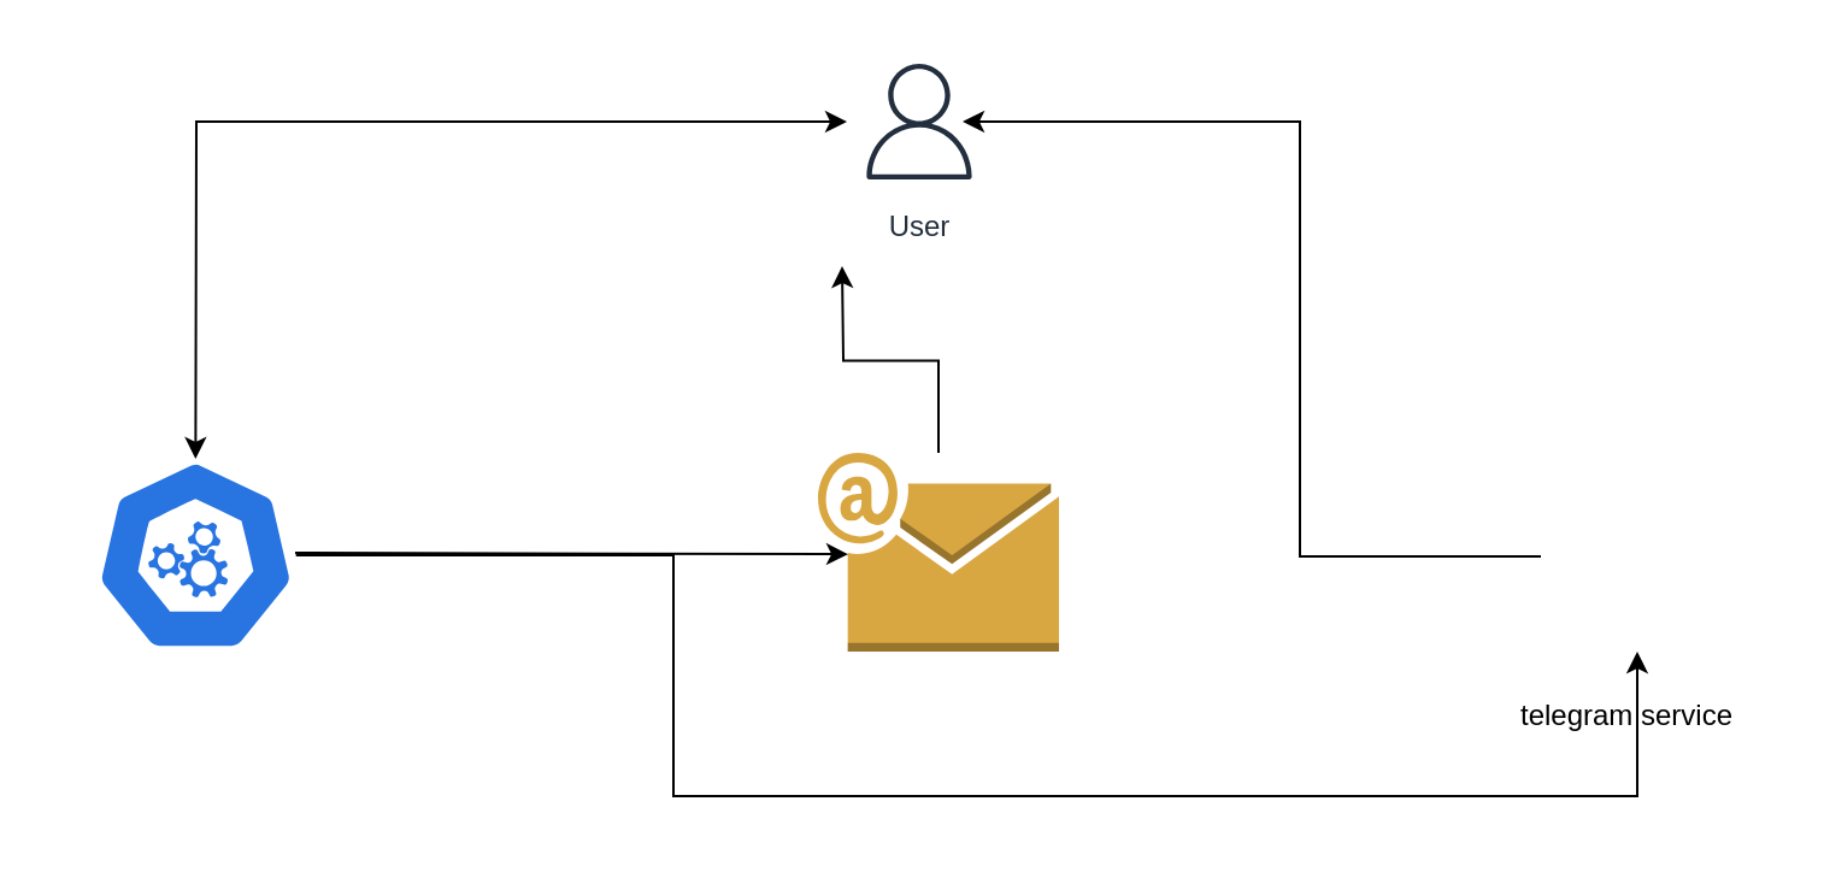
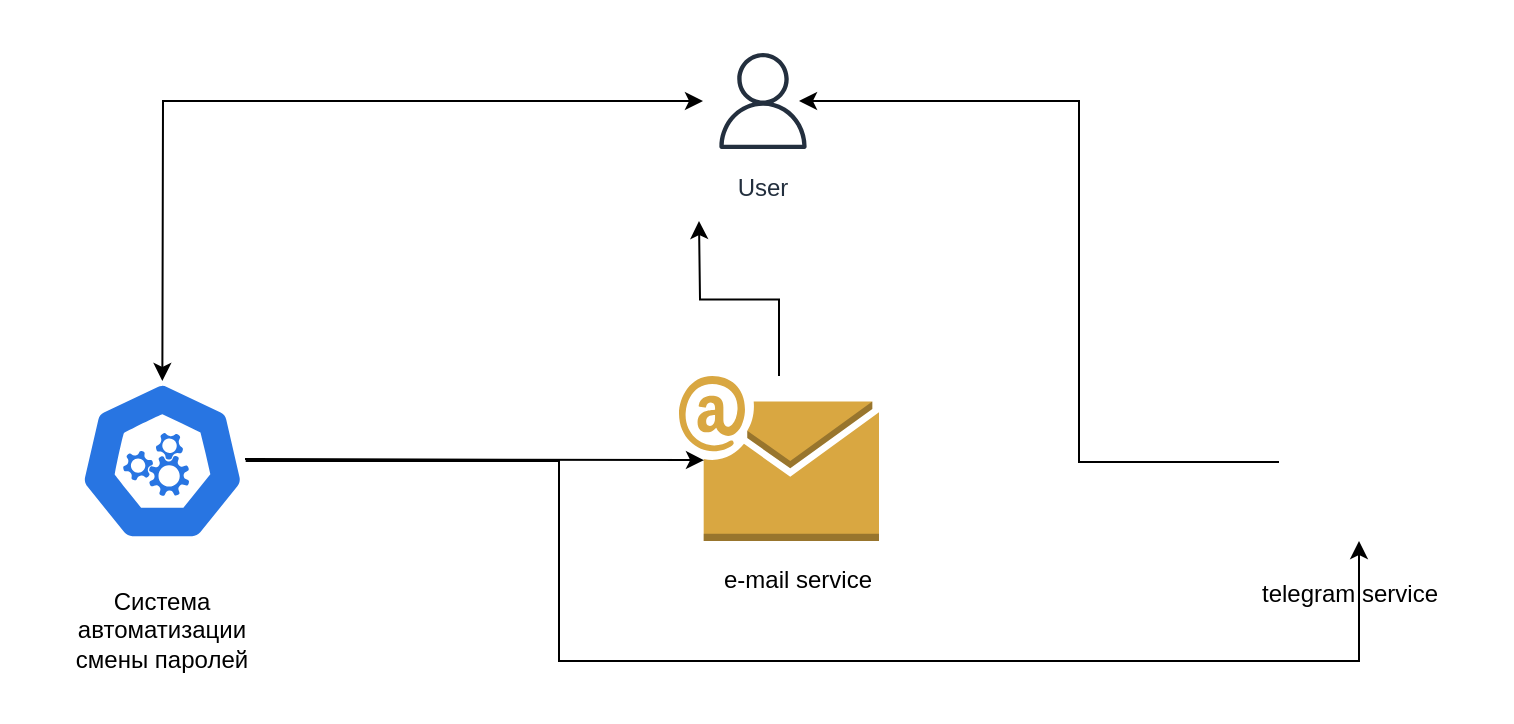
+ <mxCell id="12" value="e-mail service" style="text;html=1;align=center;verticalAlign=middle;whiteSpace=wrap;rounded=0;" vertex="1" parent="1"><mxGeometry x="339" y="275" width="120" height="30" as="geometry" /></mxCell>
+ <mxCell id="11" value="Система автоматизации смены паролей" style="text;html=1;align=center;verticalAlign=middle;whiteSpace=wrap;rounded=0;" vertex="1" parent="1"><mxGeometry x="20.67" y="290" width="120" height="50" as="geometry" /></mxCell>
